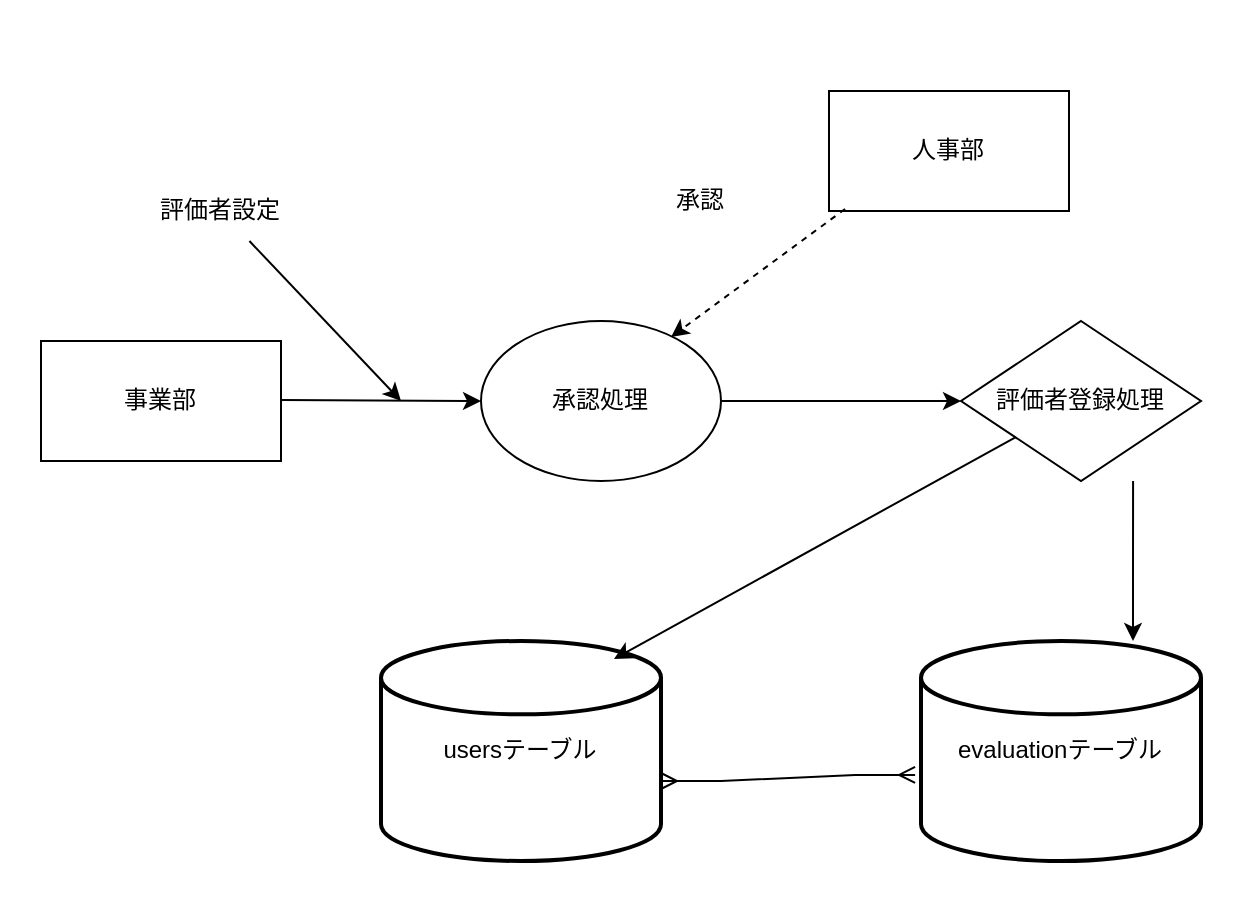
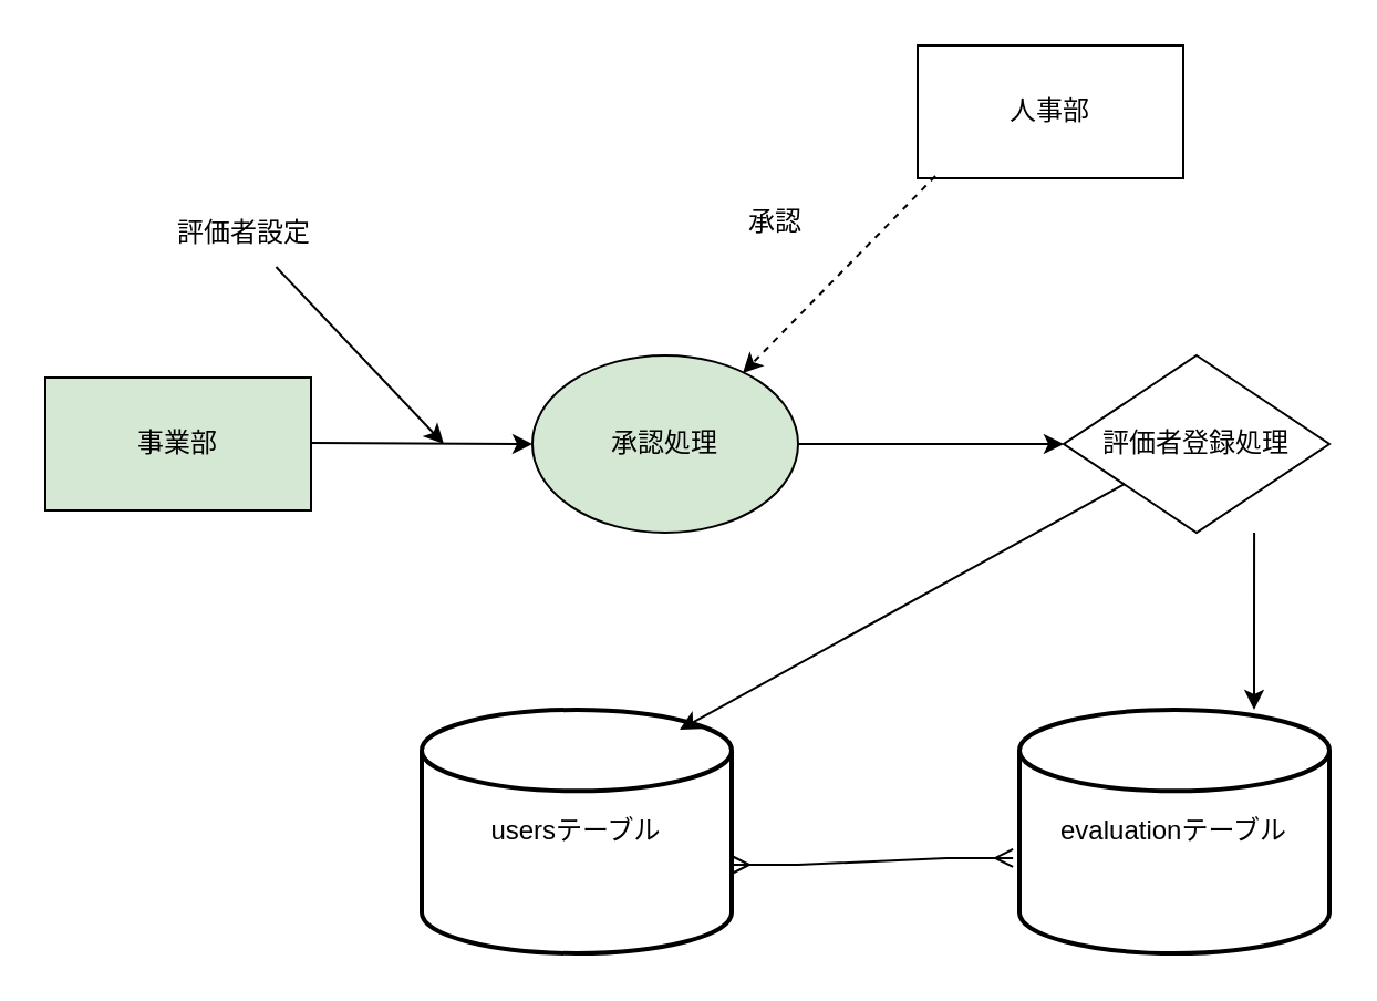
- <mxCell id="9" value="人事部" style="rounded=0;whiteSpace=wrap;html=1;" vertex="1" parent="1"><mxGeometry x="414" y="45" width="120" height="60" as="geometry" /></mxCell>
+ <mxCell id="9" value="人事部" style="rounded=0;whiteSpace=wrap;html=1;" vertex="1" parent="1"><mxGeometry x="414" y="20" width="120" height="60" as="geometry" /></mxCell>
- <mxCell id="2" value="事業部" style="rounded=0;whiteSpace=wrap;html=1;" vertex="1" parent="1"><mxGeometry x="20" y="170" width="120" height="60" as="geometry" /></mxCell>
+ <mxCell id="2" value="事業部" style="rounded=0;whiteSpace=wrap;html=1;fillColor=#d5e8d4;" vertex="1" parent="1"><mxGeometry x="20" y="170" width="120" height="60" as="geometry" /></mxCell>
- <mxCell id="4" value="承認処理" style="ellipse;whiteSpace=wrap;html=1;" vertex="1" parent="1"><mxGeometry x="240" y="160" width="120" height="80" as="geometry" /></mxCell>
+ <mxCell id="4" value="承認処理" style="ellipse;whiteSpace=wrap;html=1;fillColor=#d5e8d4;" vertex="1" parent="1"><mxGeometry x="240" y="160" width="120" height="80" as="geometry" /></mxCell>
